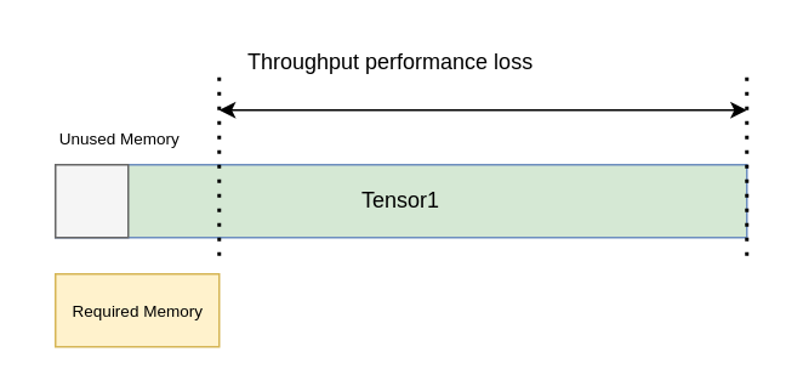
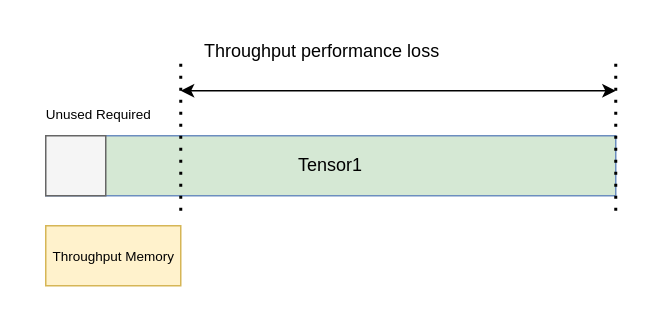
- <mxCell id="4" value="&lt;font style=&quot;font-size: 9px;&quot;&gt;Unused Memory&lt;/font&gt;" style="text;html=1;align=center;verticalAlign=middle;resizable=0;points=[];autosize=1;strokeColor=none;fillColor=none;" vertex="1" parent="1"><mxGeometry x="20" y="60" width="90" height="30" as="geometry" /></mxCell>
+ <mxCell id="4" value="&lt;font style=&quot;font-size: 9px;&quot;&gt;Unused Required&lt;/font&gt;" style="text;html=1;align=center;verticalAlign=middle;resizable=0;points=[];autosize=1;strokeColor=none;fillColor=none;" vertex="1" parent="1"><mxGeometry x="20" y="60" width="90" height="30" as="geometry" /></mxCell>
- <mxCell id="6" value="&lt;font style=&quot;font-size: 9px;&quot;&gt;Required&amp;nbsp;Memory&lt;/font&gt;" style="text;html=1;align=center;verticalAlign=middle;resizable=0;points=[];autosize=1;strokeColor=none;fillColor=none;" vertex="1" parent="1"><mxGeometry x="25" y="155" width="100" height="30" as="geometry" /></mxCell>
+ <mxCell id="6" value="&lt;font style=&quot;font-size: 9px;&quot;&gt;Throughput&amp;nbsp;Memory&lt;/font&gt;" style="text;html=1;align=center;verticalAlign=middle;resizable=0;points=[];autosize=1;strokeColor=none;fillColor=none;" vertex="1" parent="1"><mxGeometry x="25" y="155" width="100" height="30" as="geometry" /></mxCell>
